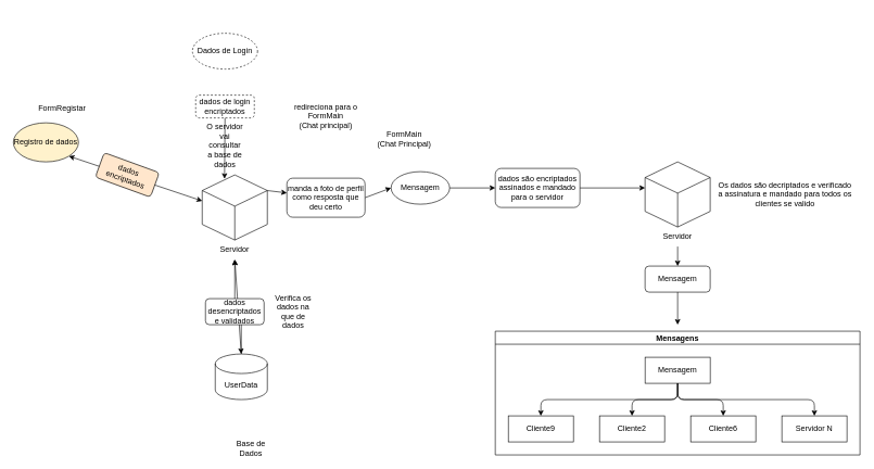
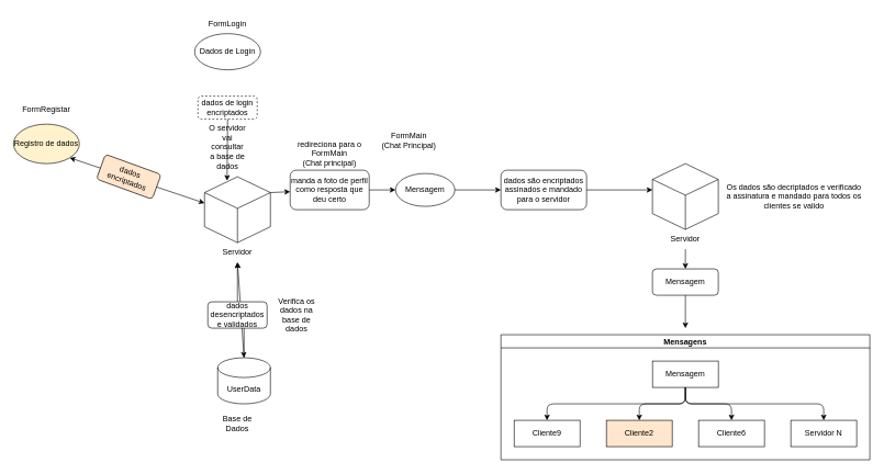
+ <mxCell id="7" value="FormLogin" style="text;html=1;align=center;verticalAlign=middle;whiteSpace=wrap;rounded=0;" vertex="1" parent="1"><mxGeometry x="315" y="20.5" width="60" height="30" as="geometry" /></mxCell>
- <mxCell id="6" value="Dados de Login" style="ellipse;whiteSpace=wrap;html=1;dashed=1;" vertex="1" parent="1"><mxGeometry x="295" y="50.5" width="100" height="55" as="geometry" /></mxCell>
+ <mxCell id="6" value="Dados de Login" style="ellipse;whiteSpace=wrap;html=1;" vertex="1" parent="1"><mxGeometry x="295" y="50.5" width="100" height="55" as="geometry" /></mxCell>
- <mxCell id="5" value="FormRegistar" style="text;html=1;align=center;verticalAlign=middle;whiteSpace=wrap;rounded=0;" vertex="1" parent="1"><mxGeometry x="65" y="150.5" width="60" height="30" as="geometry" /></mxCell>
+ <mxCell id="5" value="FormRegistar" style="text;html=1;align=center;verticalAlign=middle;whiteSpace=wrap;rounded=0;" vertex="1" parent="1"><mxGeometry x="40" y="150.5" width="60" height="30" as="geometry" /></mxCell>
- <mxCell id="24" value="redireciona para o FormMain&lt;div&gt;(Chat principal)&lt;/div&gt;" style="text;html=1;align=center;verticalAlign=middle;whiteSpace=wrap;rounded=0;" vertex="1" parent="1"><mxGeometry x="450" y="153" width="100" height="50" as="geometry" /></mxCell>
+ <mxCell id="24" value="redireciona para o FormMain&lt;div&gt;(Chat principal)&lt;/div&gt;" style="text;html=1;align=center;verticalAlign=middle;whiteSpace=wrap;rounded=0;" vertex="1" parent="1"><mxGeometry x="450" y="208" width="100" height="50" as="geometry" /></mxCell>
- <mxCell id="23" value="manda a foto de perfil como resposta que deu certo" style="rounded=1;whiteSpace=wrap;html=1;" vertex="1" parent="1"><mxGeometry x="440" y="273" width="120" height="60" as="geometry" /></mxCell>
+ <mxCell id="23" value="manda a foto de perfil como resposta que deu certo" style="rounded=1;whiteSpace=wrap;html=1;" vertex="1" parent="1"><mxGeometry x="440" y="258" width="120" height="60" as="geometry" /></mxCell>
- <mxCell id="8" value="Verifica os dados na que de dados" style="text;html=1;align=center;verticalAlign=middle;whiteSpace=wrap;rounded=0;" vertex="1" parent="1"><mxGeometry x="420" y="463" width="60" height="30" as="geometry" /></mxCell>
+ <mxCell id="8" value="Verifica os dados na base de dados" style="text;html=1;align=center;verticalAlign=middle;whiteSpace=wrap;rounded=0;" vertex="1" parent="1"><mxGeometry x="420" y="463" width="60" height="30" as="geometry" /></mxCell>
- <mxCell id="31" value="Cliente2" style="whiteSpace=wrap;html=1;" vertex="1" parent="27"><mxGeometry x="160" y="130" width="100" height="40" as="geometry" /></mxCell>
+ <mxCell id="31" value="Cliente2" style="whiteSpace=wrap;html=1;fillColor=#ffe6cc;" vertex="1" parent="27"><mxGeometry x="160" y="130" width="100" height="40" as="geometry" /></mxCell>
- <mxCell id="14" value="Base de Dados" style="text;html=1;align=center;verticalAlign=middle;whiteSpace=wrap;rounded=0;" vertex="1" parent="1"><mxGeometry x="355" y="673" width="60" height="30" as="geometry" /></mxCell>
+ <mxCell id="14" value="Base de Dados" style="text;html=1;align=center;verticalAlign=middle;whiteSpace=wrap;rounded=0;" vertex="1" parent="1"><mxGeometry x="330" y="628" width="60" height="30" as="geometry" /></mxCell>
